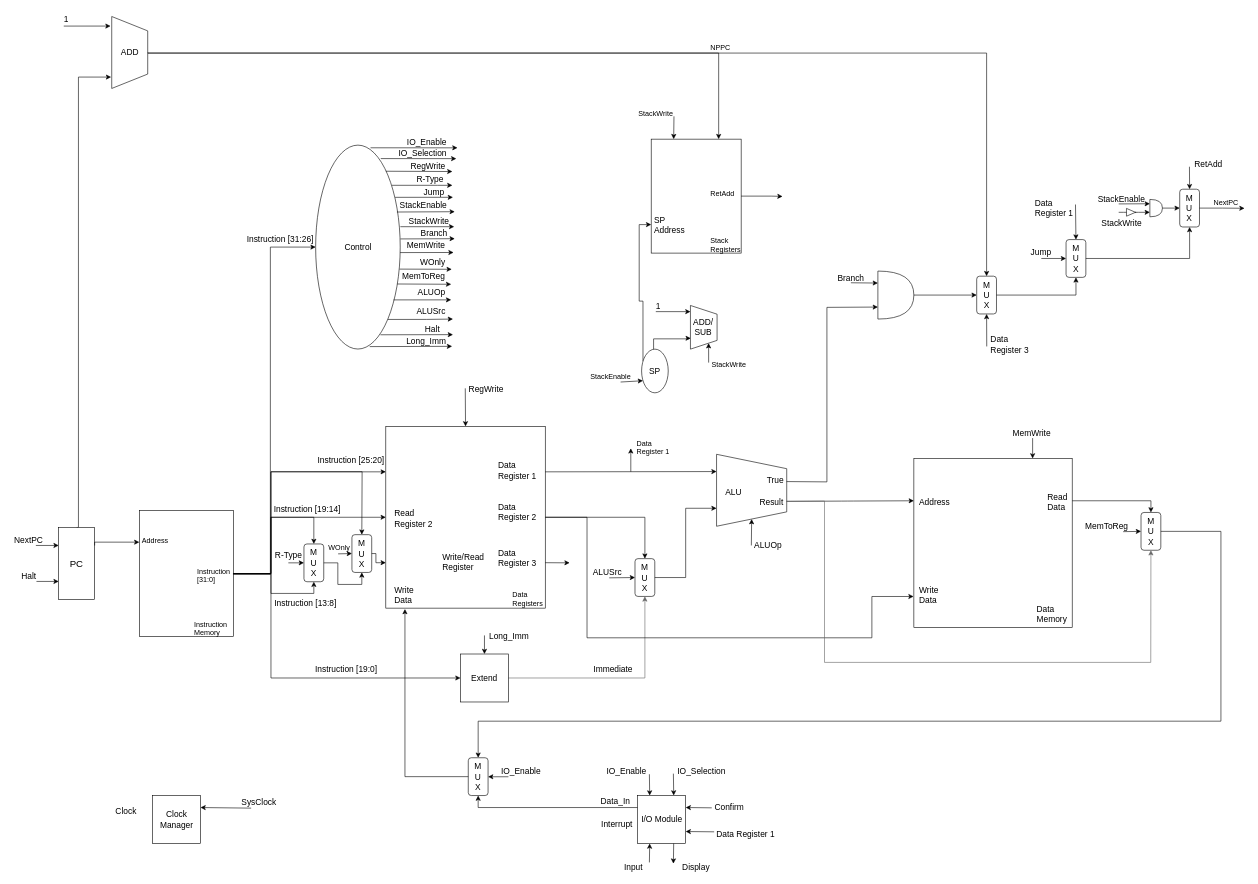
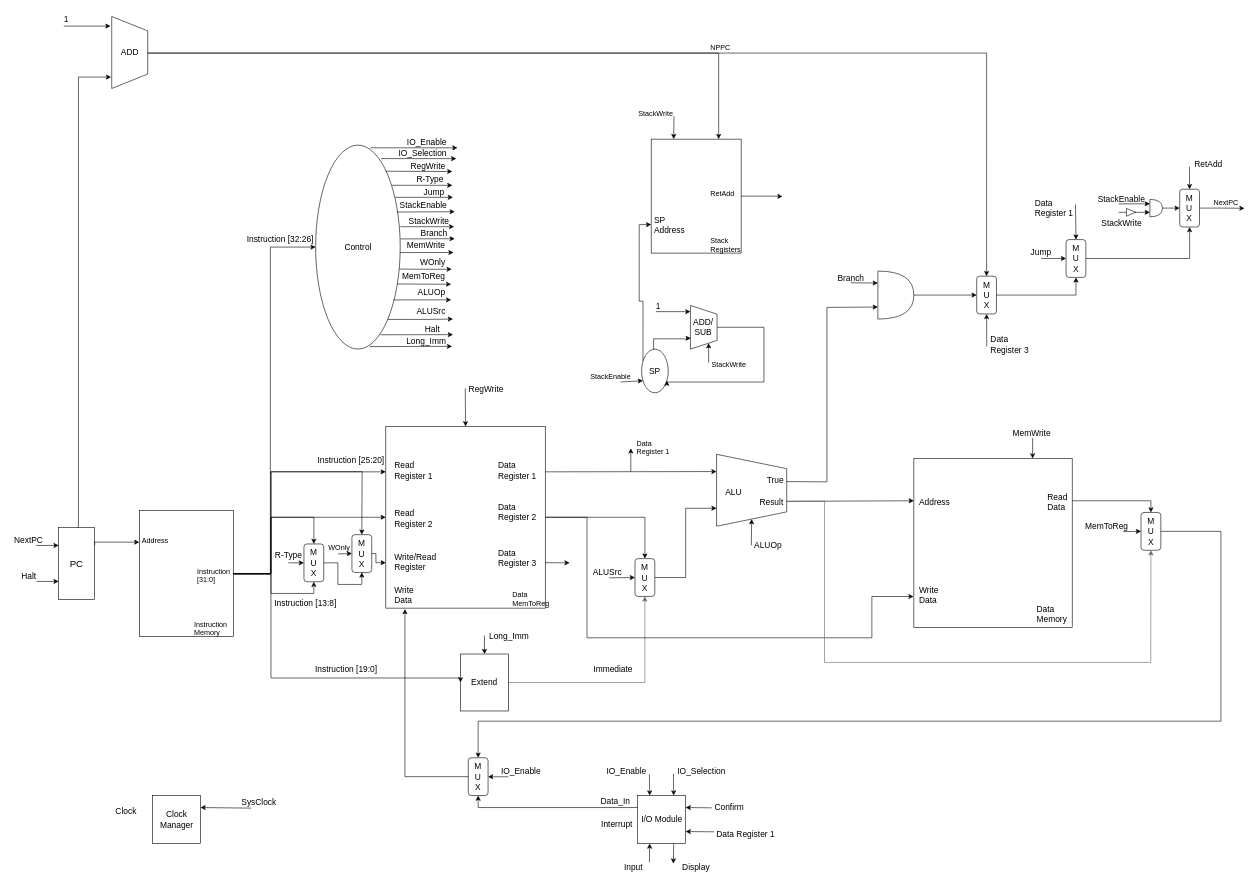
- <mxCell id="98" value="Instruction [31:26]&lt;br&gt;&lt;br&gt;" style="text;html=1;resizable=0;points=[];autosize=1;align=left;verticalAlign=top;spacingTop=-4;fontSize=14;" parent="94" vertex="1"><mxGeometry x="-15" y="146" width="121" height="34" as="geometry" /></mxCell>
+ <mxCell id="98" value="Instruction [32:26]&lt;br&gt;&lt;br&gt;" style="text;html=1;resizable=0;points=[];autosize=1;align=left;verticalAlign=top;spacingTop=-4;fontSize=14;" parent="94" vertex="1"><mxGeometry x="-15" y="146" width="121" height="34" as="geometry" /></mxCell>
+ <mxCell id="44" value="" style="edgeStyle=orthogonalEdgeStyle;rounded=0;orthogonalLoop=1;jettySize=auto;html=1;entryX=0.75;entryY=0;entryDx=0;entryDy=0;" parent="40" source="45" target="43" edge="1"><mxGeometry relative="1" as="geometry"><mxPoint x="311.106" y="46.456" as="targetPoint" /><Array as="points"><mxPoint x="309.234" y="46.719" /><mxPoint x="309.234" y="137.719" /></Array></mxGeometry></mxCell>
+ <mxCell id="16" value="Read&lt;br&gt;Register 1&lt;br&gt;" style="text;html=1;resizable=0;points=[];autosize=1;align=left;verticalAlign=top;spacingTop=-4;fontSize=14;" parent="13" vertex="1"><mxGeometry x="12.5" y="54" width="74" height="34" as="geometry" /></mxCell>
- <mxCell id="25" value="Instruction [19:14]&lt;br&gt;&lt;br&gt;" style="text;html=1;resizable=0;points=[];autosize=1;align=left;verticalAlign=top;spacingTop=-4;fontSize=14;" parent="1" vertex="1"><mxGeometry x="453.5" y="837" width="121" height="34" as="geometry" /></mxCell>
- <mxCell id="18" value="Write/Read&lt;br&gt;Register&lt;br&gt;" style="text;html=1;resizable=0;points=[];autosize=1;align=left;verticalAlign=top;spacingTop=-4;fontSize=14;" parent="13" vertex="1"><mxGeometry x="92.5" y="206.5" width="80" height="34" as="geometry" /></mxCell>
+ <mxCell id="18" value="Write/Read&lt;br&gt;Register&lt;br&gt;" style="text;html=1;resizable=0;points=[];autosize=1;align=left;verticalAlign=top;spacingTop=-4;fontSize=14;" parent="13" vertex="1"><mxGeometry x="12.5" y="206.5" width="80" height="34" as="geometry" /></mxCell>
- <mxCell id="15" value="Data&lt;br&gt;Registers&lt;br&gt;" style="text;html=1;resizable=0;points=[];autosize=1;align=left;verticalAlign=top;spacingTop=-4;" parent="13" vertex="1"><mxGeometry x="209.928" y="271.158" width="70" height="30" as="geometry" /></mxCell>
+ <mxCell id="15" value="Data&lt;br&gt;MemToReg&lt;br&gt;" style="text;html=1;resizable=0;points=[];autosize=1;align=left;verticalAlign=top;spacingTop=-4;" parent="13" vertex="1"><mxGeometry x="209.928" y="271.158" width="70" height="30" as="geometry" /></mxCell>
- <mxCell id="60" value="Extend" style="whiteSpace=wrap;html=1;aspect=fixed;fillColor=none;fontSize=14;" parent="1" vertex="1"><mxGeometry x="767" y="1090" width="80" height="80" as="geometry" /></mxCell>
+ <mxCell id="60" value="Extend" style="whiteSpace=wrap;html=1;aspect=fixed;fillColor=none;fontSize=14;" parent="1" vertex="1"><mxGeometry x="767" y="1090" width="80" height="95" as="geometry" /></mxCell>
